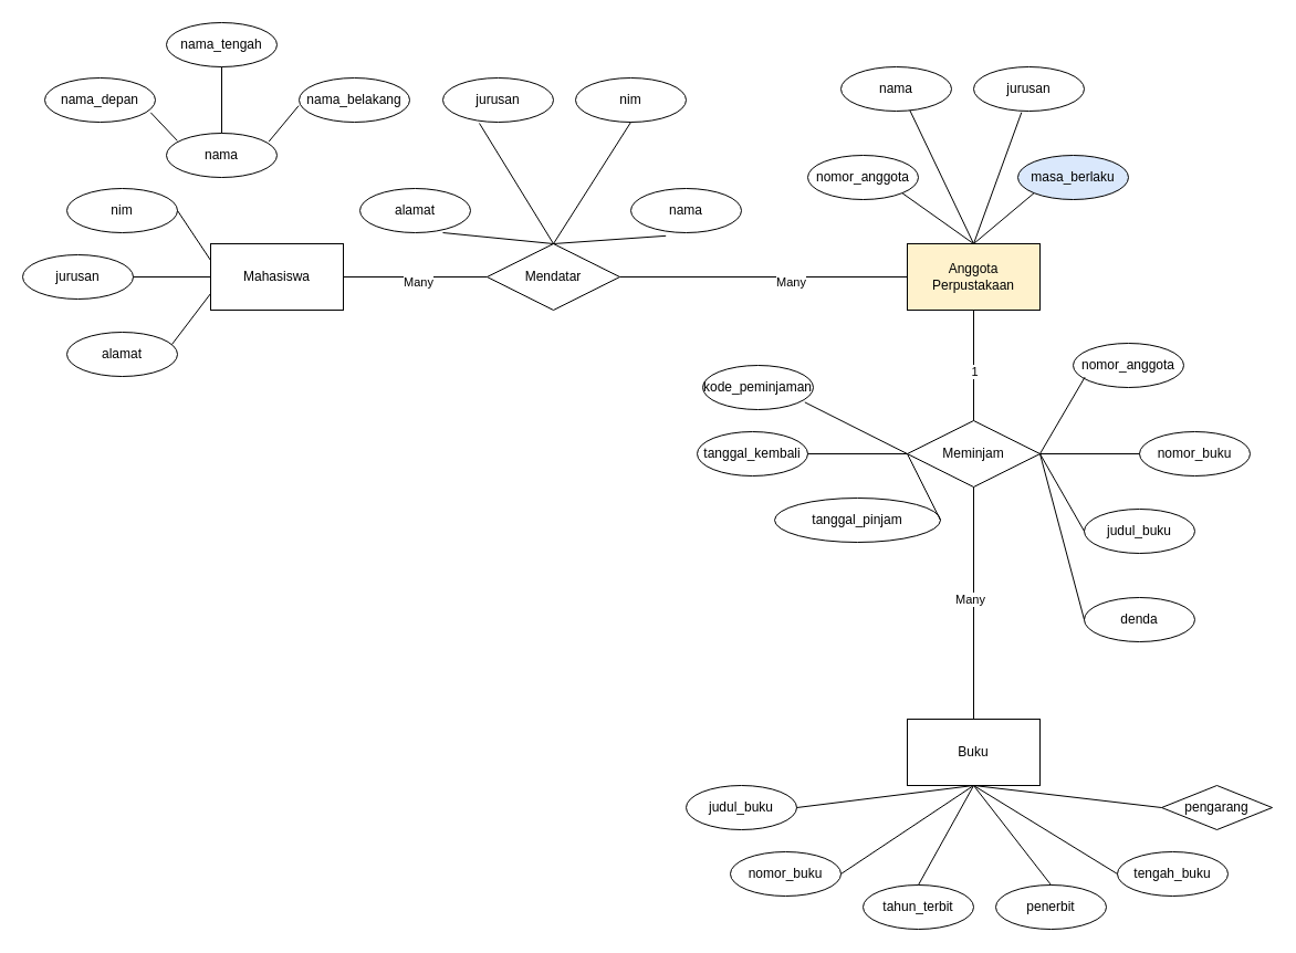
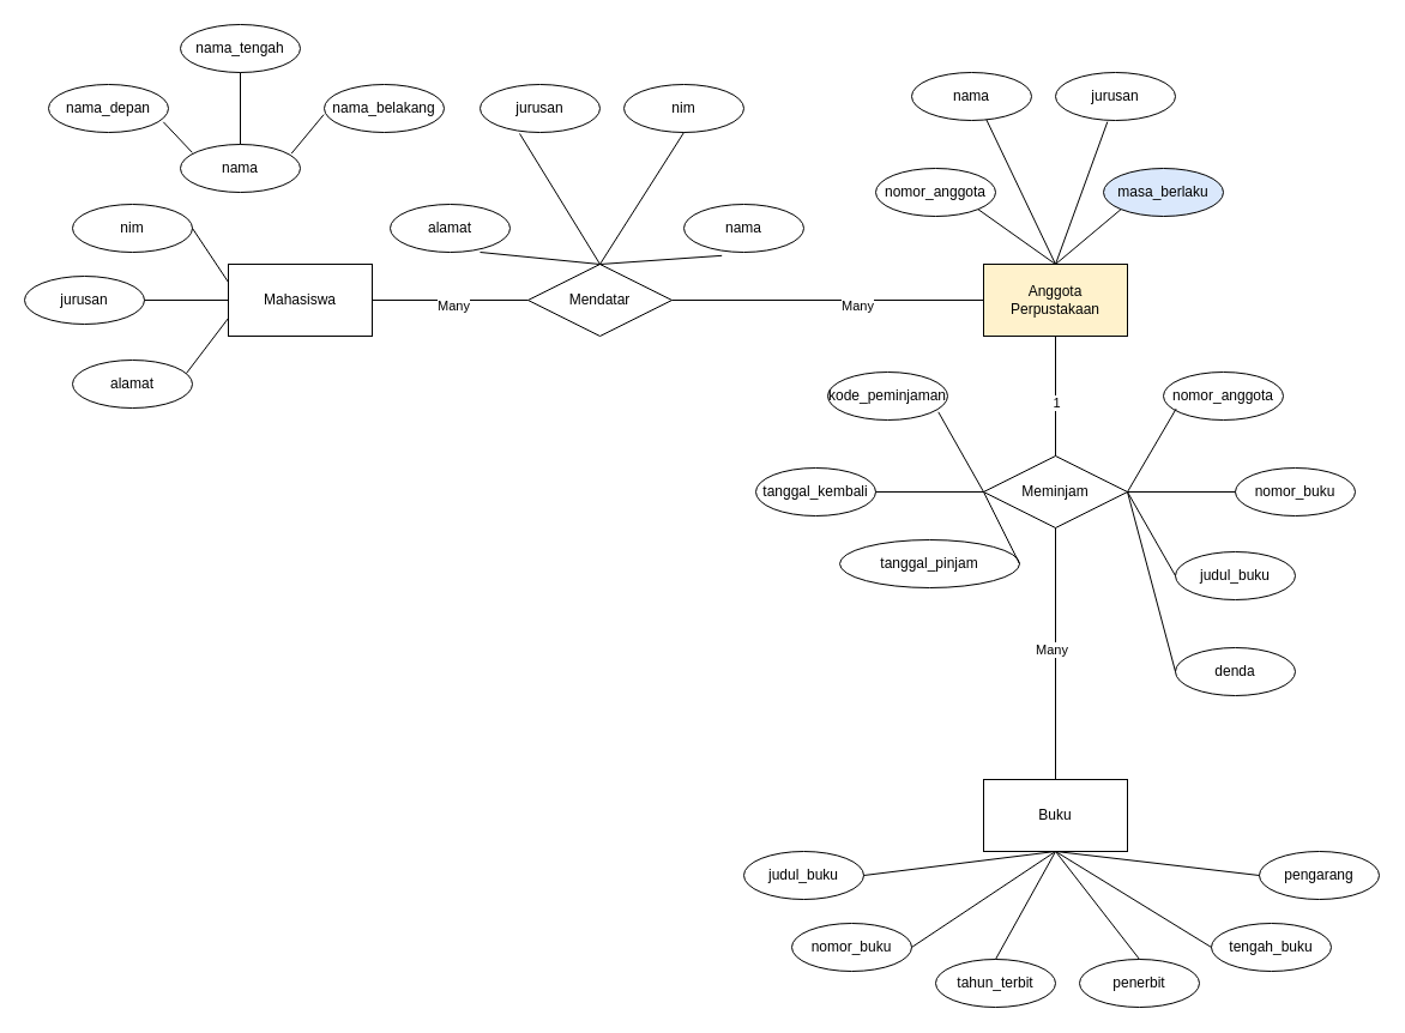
- <mxCell id="38" value="kode_peminjaman" style="ellipse;whiteSpace=wrap;html=1;align=center;" vertex="1" parent="1"><mxGeometry x="635" y="330" width="100" height="40" as="geometry" /></mxCell>
+ <mxCell id="38" value="kode_peminjaman" style="ellipse;whiteSpace=wrap;html=1;align=center;" vertex="1" parent="1"><mxGeometry x="690" y="310" width="100" height="40" as="geometry" /></mxCell>
- <mxCell id="51" value="pengarang" style="rhombus;whiteSpace=wrap;html=1;align=center;" vertex="1" parent="1"><mxGeometry x="1050" y="710" width="100" height="40" as="geometry" /></mxCell>
+ <mxCell id="51" value="pengarang" style="ellipse;whiteSpace=wrap;html=1;align=center;" vertex="1" parent="1"><mxGeometry x="1050" y="710" width="100" height="40" as="geometry" /></mxCell>
